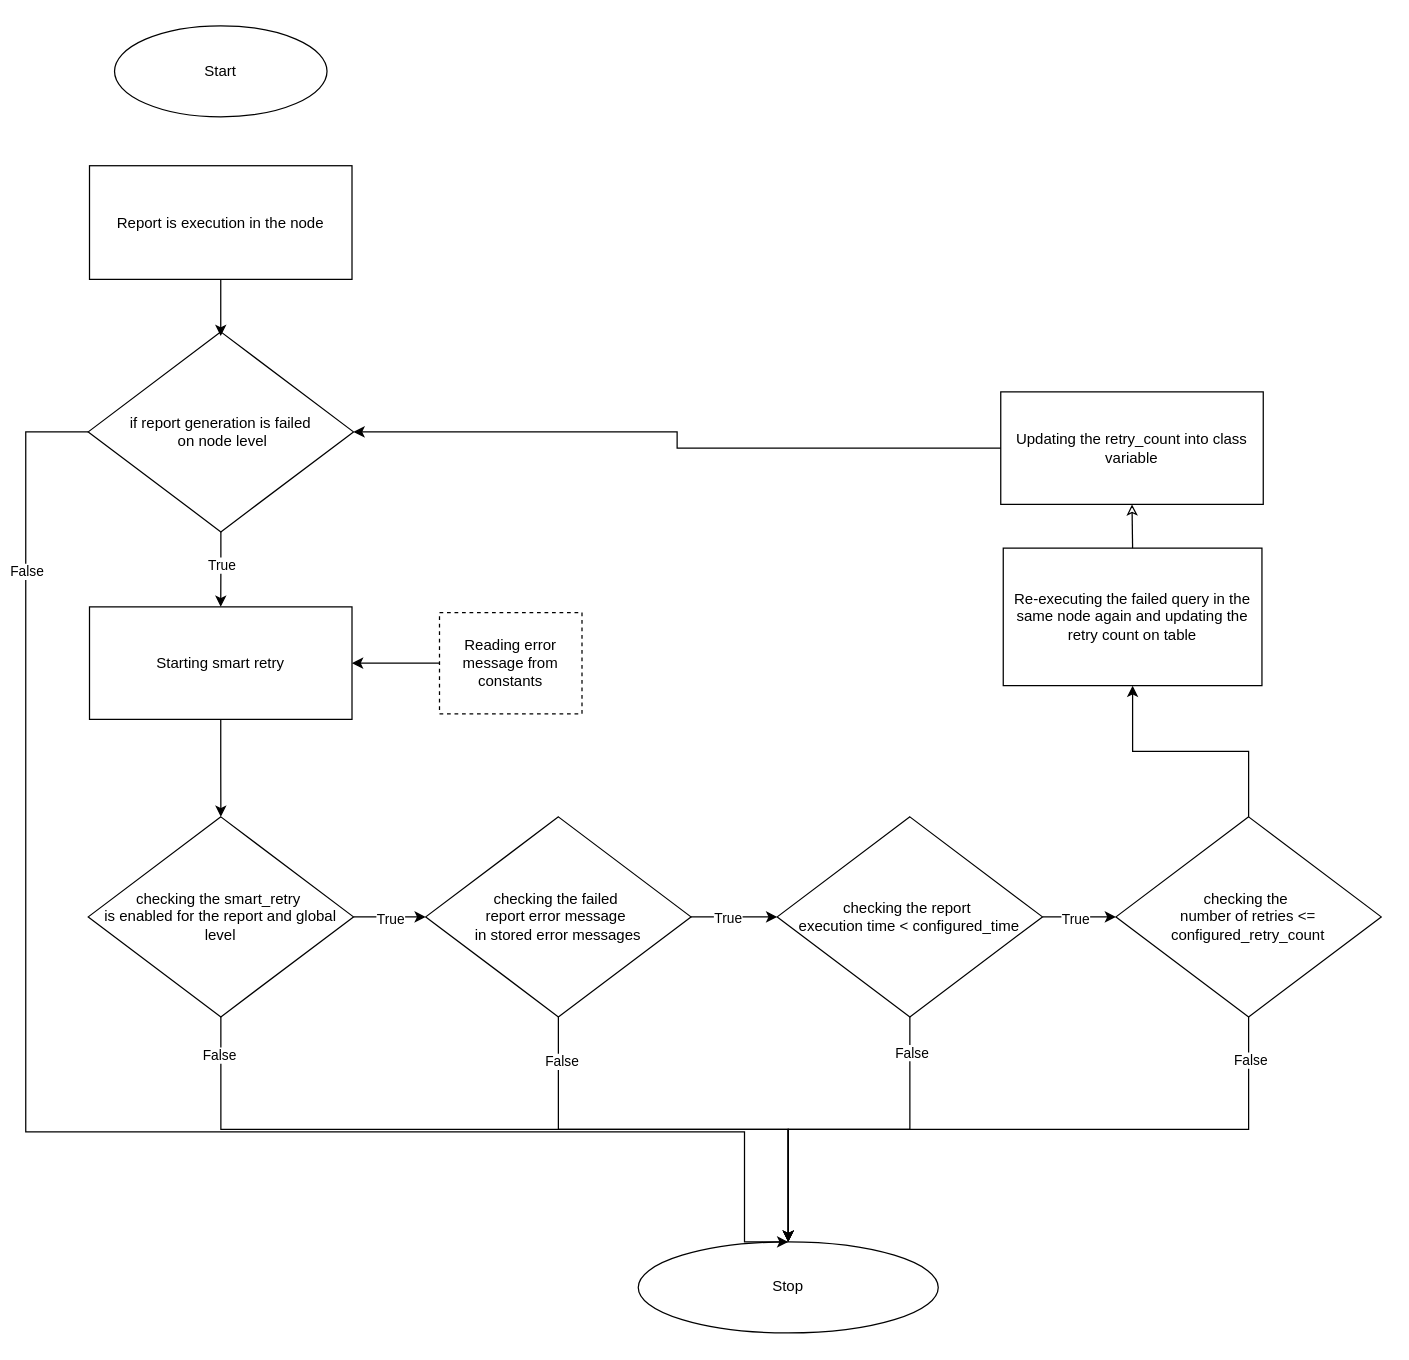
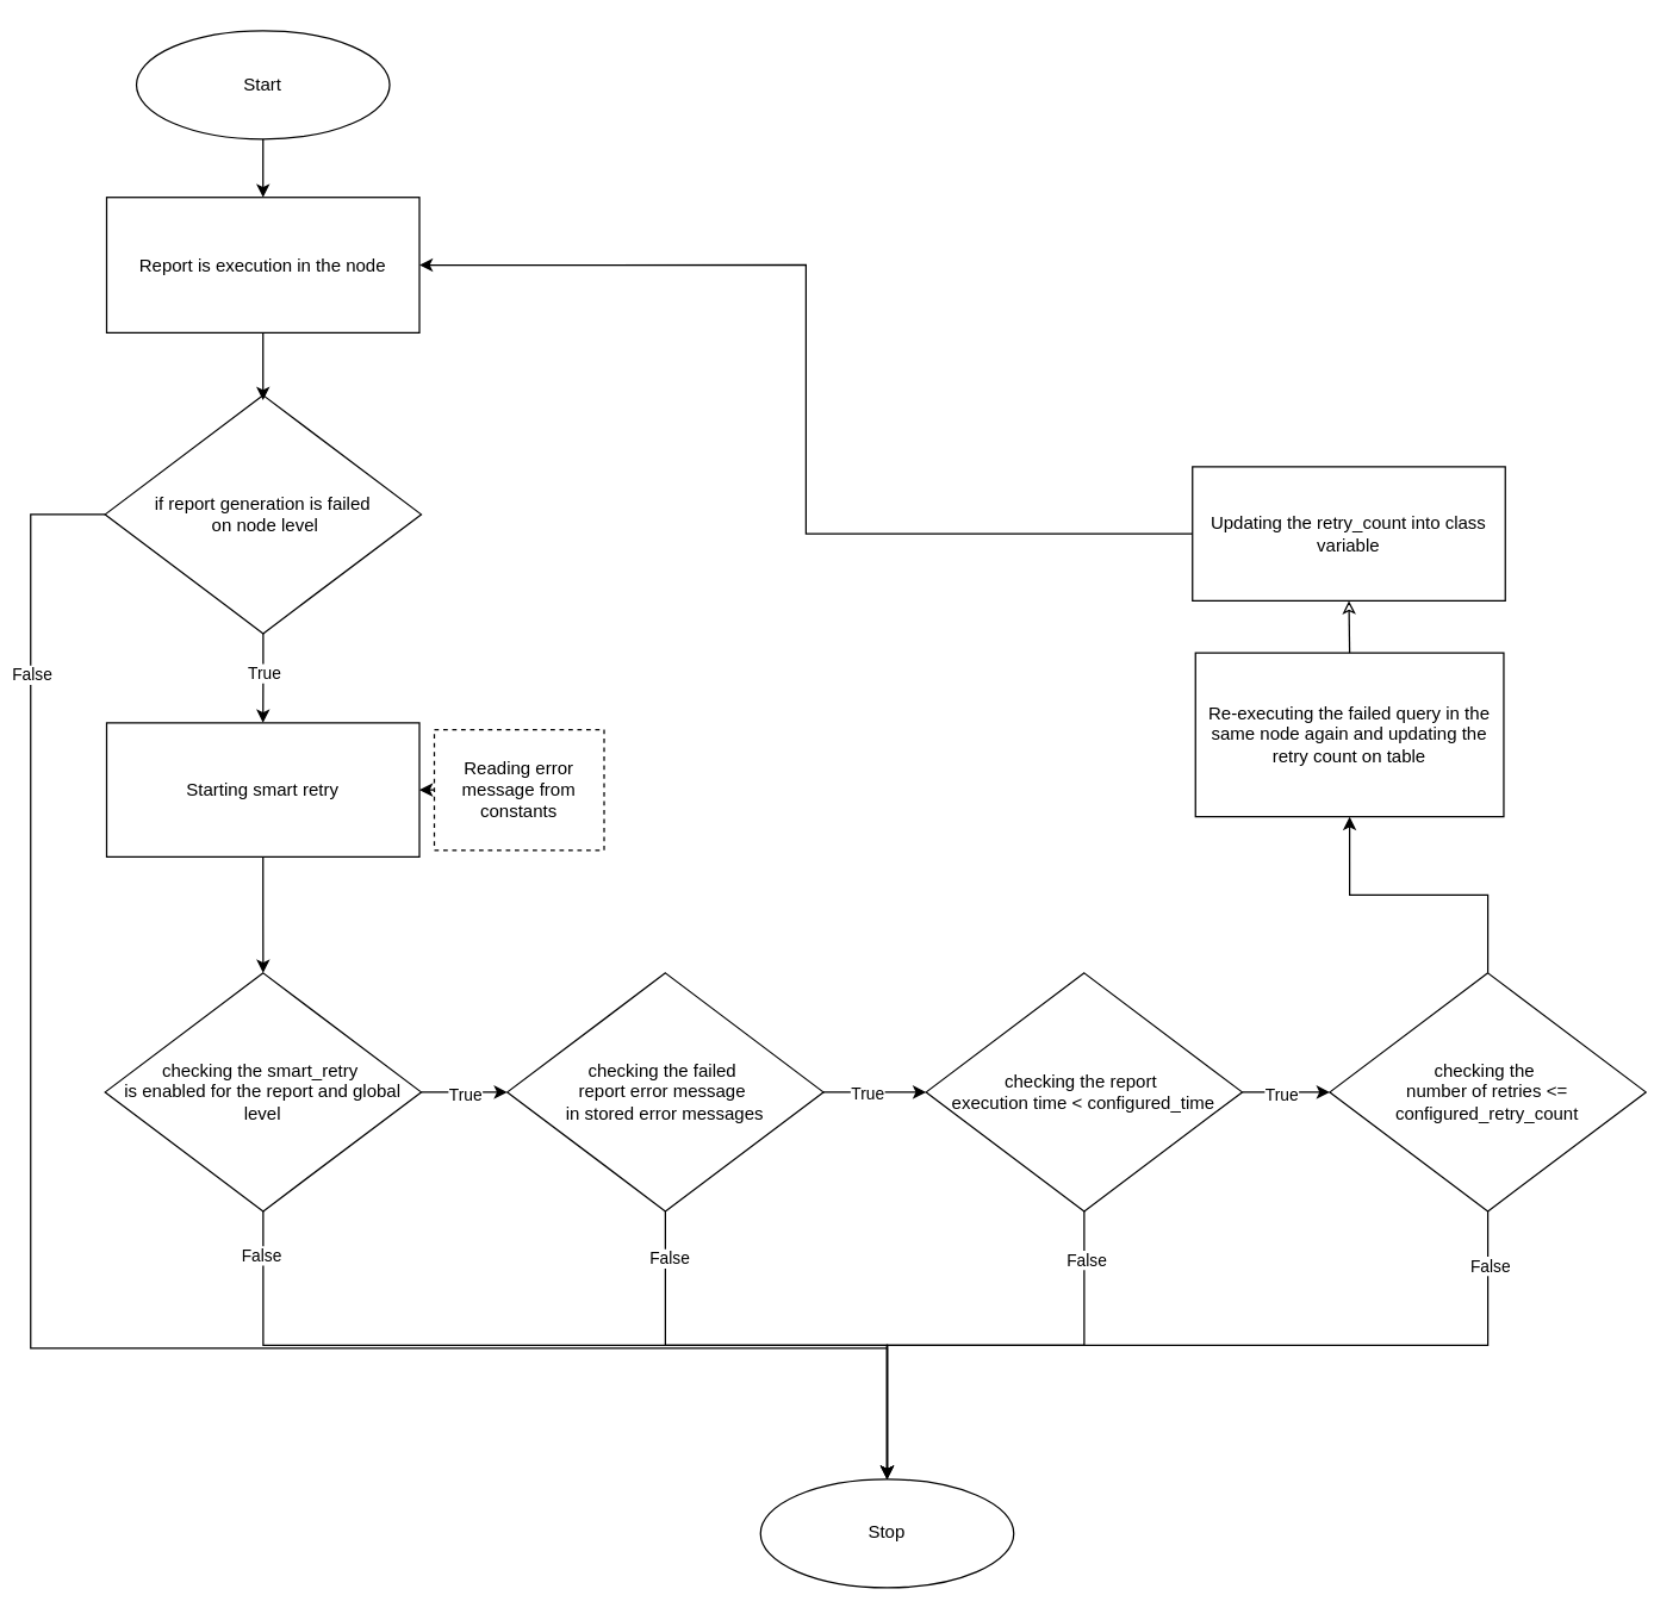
+ <mxCell id="2" value="" style="edgeStyle=orthogonalEdgeStyle;rounded=0;orthogonalLoop=1;jettySize=auto;html=1;" parent="1" source="3" target="5" edge="1"><mxGeometry relative="1" as="geometry" /></mxCell>
- <mxCell id="34" style="edgeStyle=orthogonalEdgeStyle;rounded=0;orthogonalLoop=1;jettySize=auto;html=1;exitX=0;exitY=0.5;exitDx=0;exitDy=0;" edge="1" parent="1" source="35" target="38"><mxGeometry relative="1" as="geometry" /></mxCell>
+ <mxCell id="34" style="edgeStyle=orthogonalEdgeStyle;rounded=0;orthogonalLoop=1;jettySize=auto;html=1;exitX=0;exitY=0.5;exitDx=0;exitDy=0;entryX=1;entryY=0.5;entryDx=0;entryDy=0;" edge="1" parent="1" source="35" target="5"><mxGeometry relative="1" as="geometry" /></mxCell>
- <mxCell id="22" value="Reading error message from constants" style="rounded=0;whiteSpace=wrap;html=1;fillColor=none;dashed=1;" vertex="1" parent="1"><mxGeometry x="351" y="489.5" width="114" height="81" as="geometry" /></mxCell>
+ <mxCell id="22" value="Reading error message from constants" style="rounded=0;whiteSpace=wrap;html=1;fillColor=none;dashed=1;" vertex="1" parent="1"><mxGeometry x="291" y="489.5" width="114" height="81" as="geometry" /></mxCell>
- <mxCell id="20" value="Stop" style="ellipse;whiteSpace=wrap;html=1;fillColor=none;" parent="1" vertex="1"><mxGeometry x="510" y="993" width="240" height="72.86" as="geometry" /></mxCell>
+ <mxCell id="20" value="Stop" style="ellipse;whiteSpace=wrap;html=1;fillColor=none;" parent="1" vertex="1"><mxGeometry x="510" y="993" width="170" height="72.86" as="geometry" /></mxCell>
